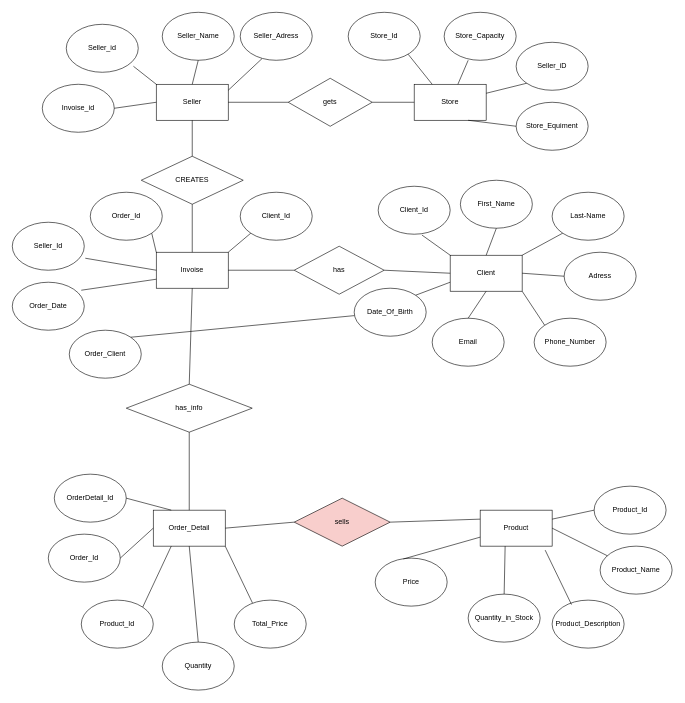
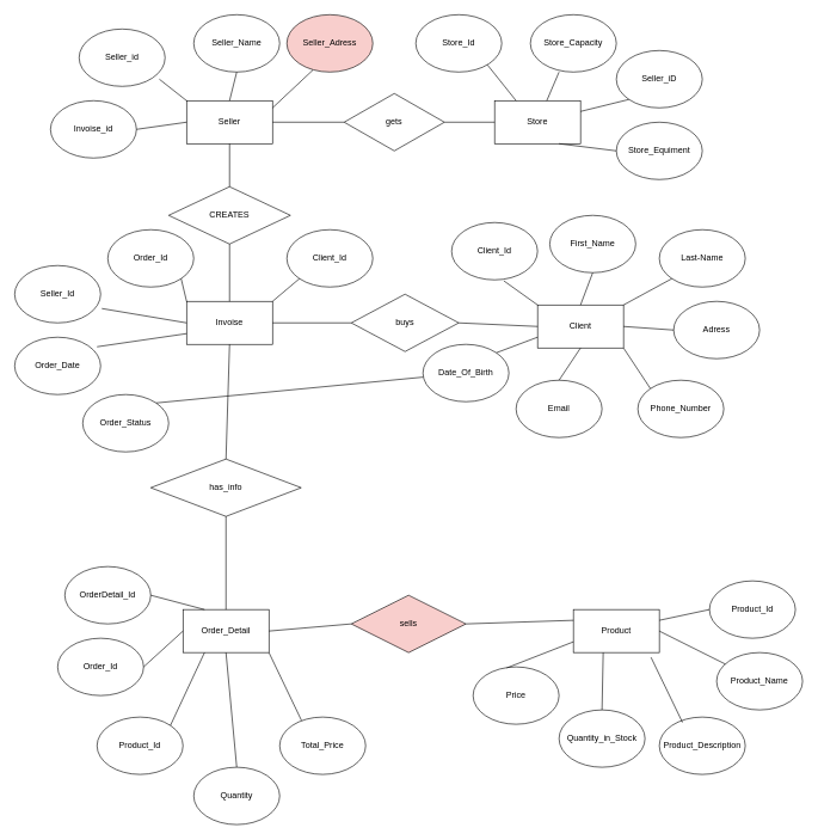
- <mxCell id="6" value="Seller_Adress" style="ellipse;whiteSpace=wrap;html=1;" vertex="1" parent="1"><mxGeometry x="400" y="20" width="120" height="80" as="geometry" /></mxCell>
+ <mxCell id="6" value="Seller_Adress" style="ellipse;whiteSpace=wrap;html=1;fillColor=#f8cecc;" vertex="1" parent="1"><mxGeometry x="400" y="20" width="120" height="80" as="geometry" /></mxCell>
- <mxCell id="37" value="has" style="rhombus;whiteSpace=wrap;html=1;" vertex="1" parent="1"><mxGeometry x="490" y="410" width="150" height="80" as="geometry" /></mxCell>
+ <mxCell id="37" value="buys" style="rhombus;whiteSpace=wrap;html=1;" vertex="1" parent="1"><mxGeometry x="490" y="410" width="150" height="80" as="geometry" /></mxCell>
- <mxCell id="30" value="Order_Client" style="ellipse;whiteSpace=wrap;html=1;" vertex="1" parent="1"><mxGeometry x="115" y="550" width="120" height="80" as="geometry" /></mxCell>
+ <mxCell id="30" value="Order_Status" style="ellipse;whiteSpace=wrap;html=1;" vertex="1" parent="1"><mxGeometry x="115" y="550" width="120" height="80" as="geometry" /></mxCell>
- <mxCell id="63" value="Price" style="ellipse;whiteSpace=wrap;html=1;" vertex="1" parent="1"><mxGeometry x="625" y="930" width="120" height="80" as="geometry" /></mxCell>
+ <mxCell id="63" value="Price" style="ellipse;whiteSpace=wrap;html=1;" vertex="1" parent="1"><mxGeometry x="660" y="930" width="120" height="80" as="geometry" /></mxCell>
